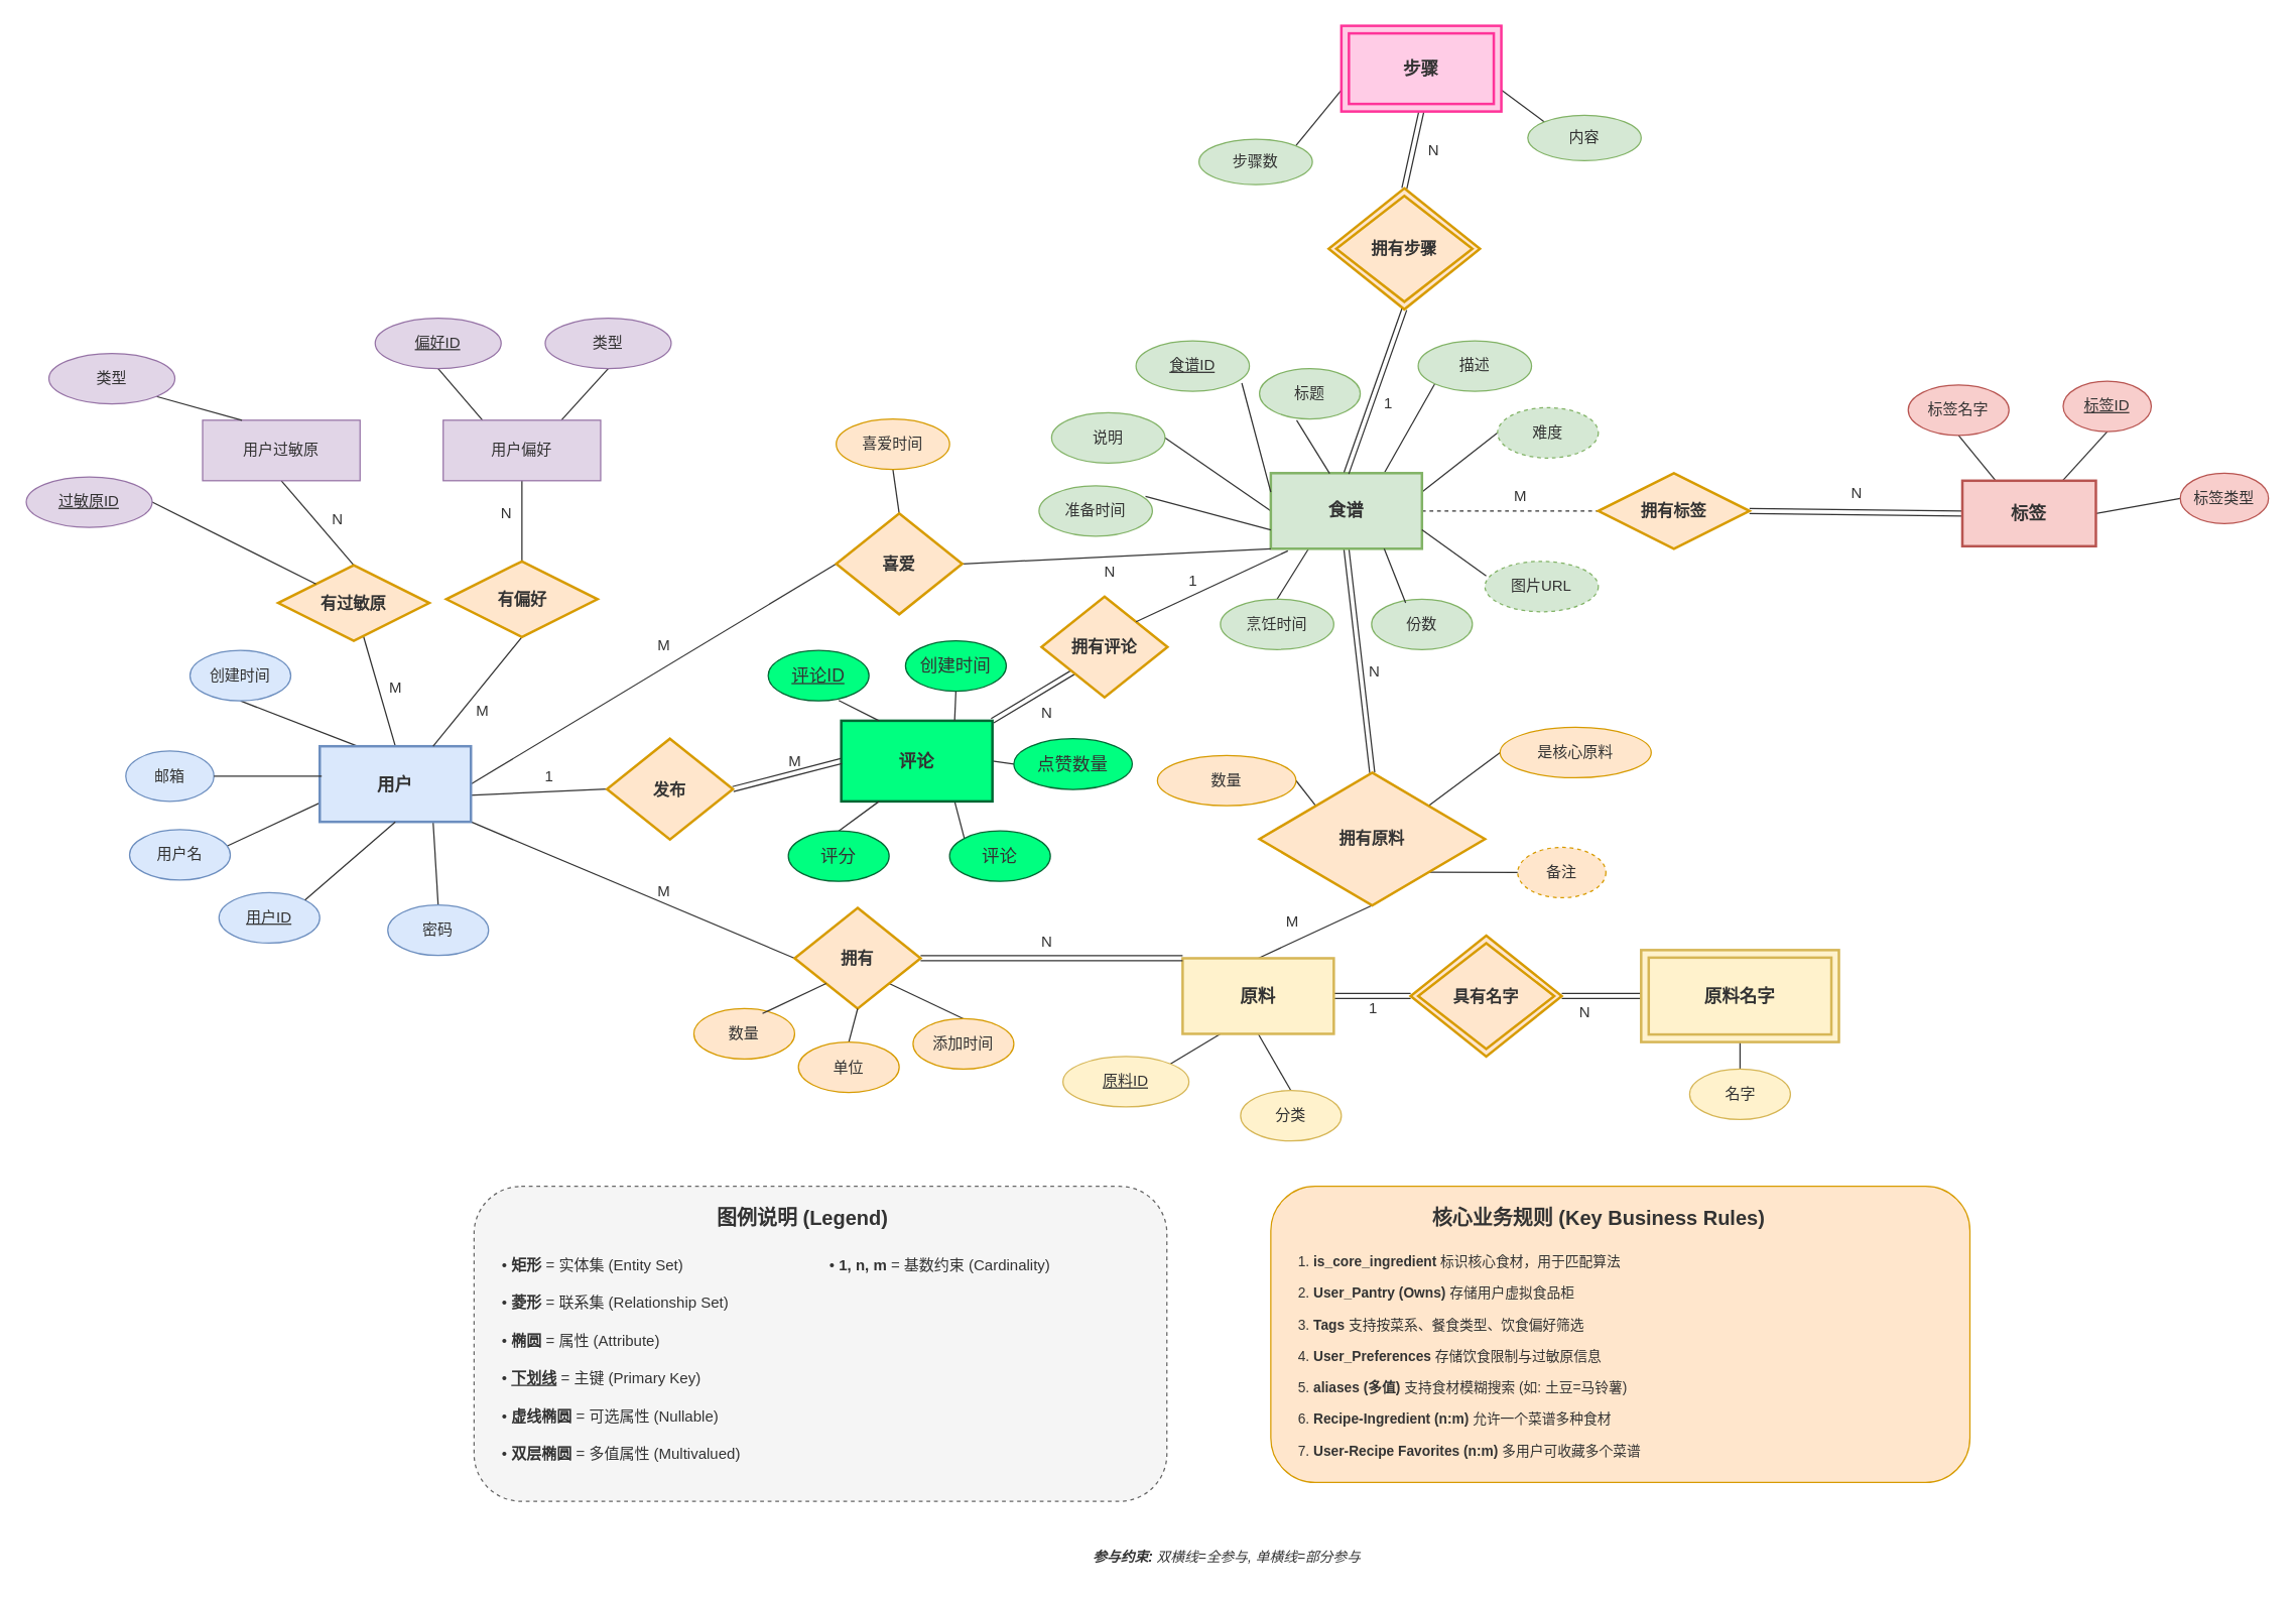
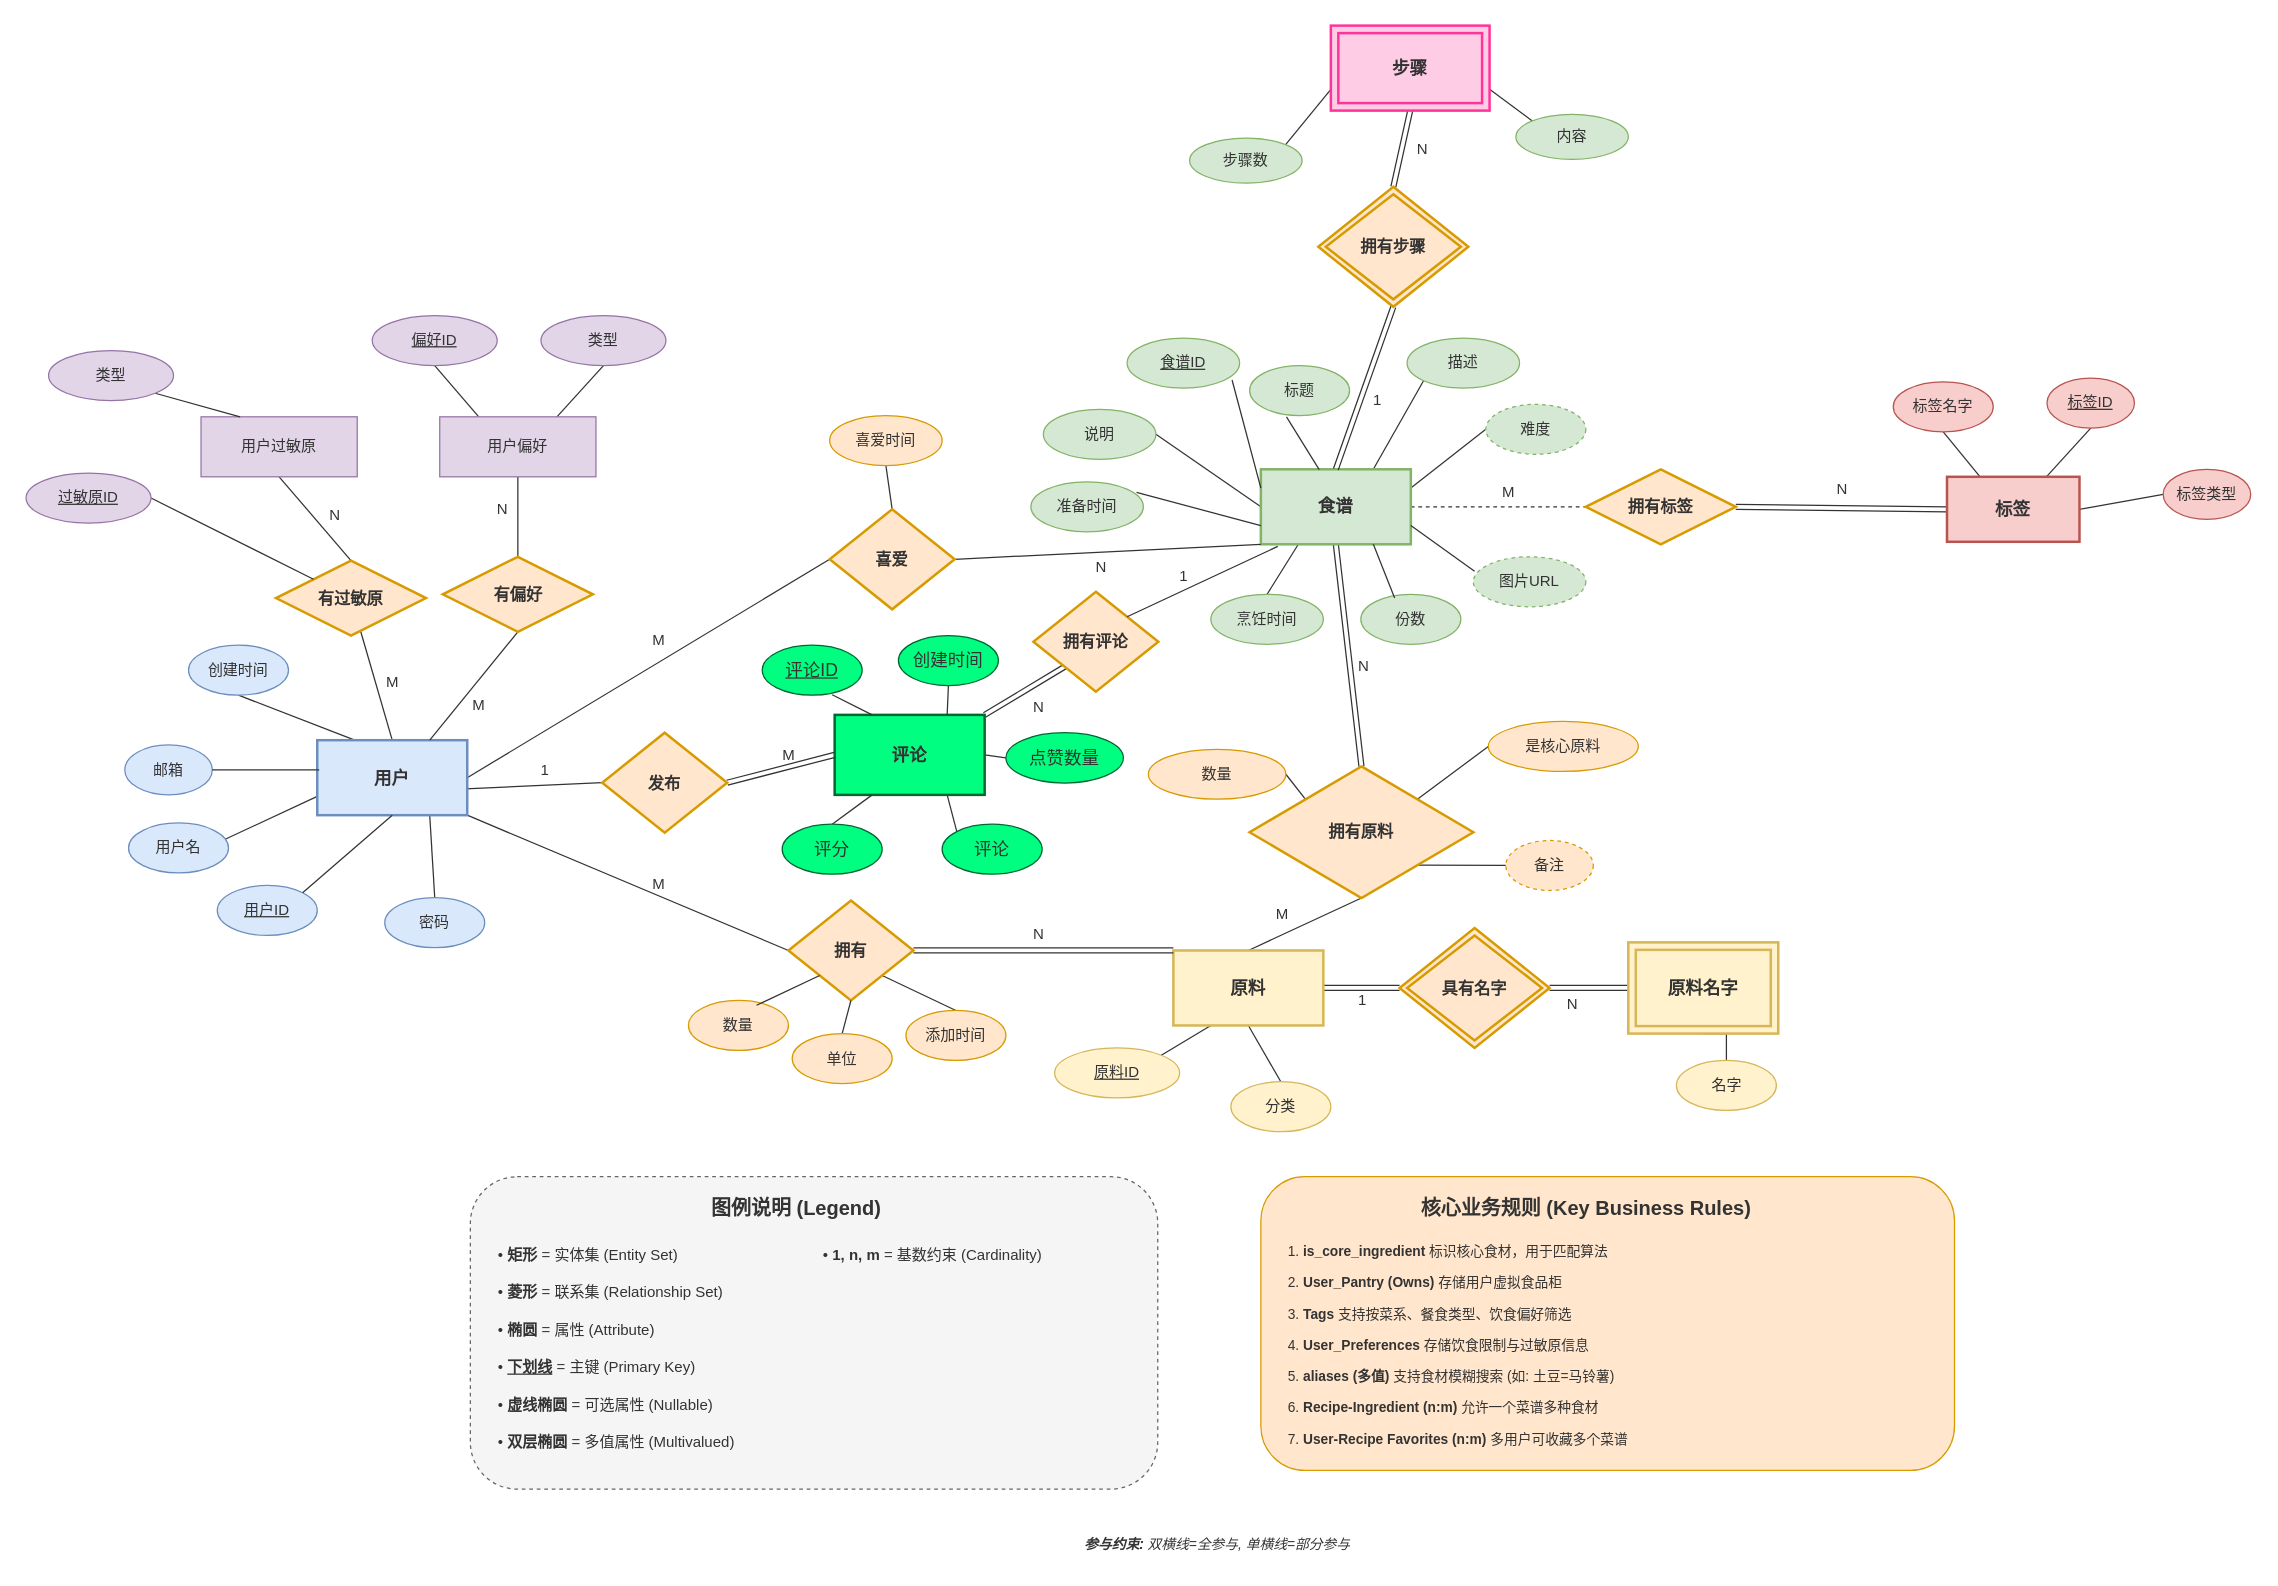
- <mxCell id="135" value="原料名字" style="shape=ext;margin=3;double=1;whiteSpace=wrap;html=1;align=center;rounded=0;strokeColor=#d6b656;strokeWidth=2;verticalAlign=middle;fontFamily=Helvetica;fontSize=14;fontColor=#333333;fontStyle=1;fillColor=#fff2cc;" parent="1" vertex="1"><mxGeometry x="1302" y="753.5" width="157" height="73" as="geometry" /></mxCell>
+ <mxCell id="135" value="原料名字" style="shape=ext;margin=3;double=1;whiteSpace=wrap;html=1;align=center;rounded=0;strokeColor=#d6b656;strokeWidth=2;verticalAlign=middle;fontFamily=Helvetica;fontSize=14;fontColor=#333333;fontStyle=1;fillColor=#fff2cc;" parent="1" vertex="1"><mxGeometry x="1302" y="753.5" width="120" height="73" as="geometry" /></mxCell>
